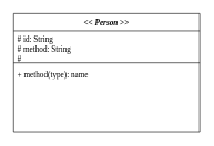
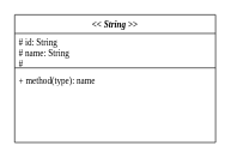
- <mxCell id="2" value="&amp;lt;&amp;lt; &lt;i&gt;Person&lt;/i&gt; &amp;gt;&amp;gt;" style="swimlane;fontStyle=1;align=center;verticalAlign=top;childLayout=stackLayout;horizontal=1;startSize=26;horizontalStack=0;resizeParent=1;resizeParentMax=0;resizeLast=0;collapsible=1;marginBottom=0;whiteSpace=wrap;html=1;fontFamily=Lucida Console;labelBackgroundColor=none;" vertex="1" parent="1"><mxGeometry x="20" y="20" width="280" height="178" as="geometry" /></mxCell>
+ <mxCell id="2" value="&amp;lt;&amp;lt; &lt;i&gt;String&lt;/i&gt; &amp;gt;&amp;gt;" style="swimlane;fontStyle=1;align=center;verticalAlign=top;childLayout=stackLayout;horizontal=1;startSize=26;horizontalStack=0;resizeParent=1;resizeParentMax=0;resizeLast=0;collapsible=1;marginBottom=0;whiteSpace=wrap;html=1;fontFamily=Lucida Console;labelBackgroundColor=none;" vertex="1" parent="1"><mxGeometry x="20" y="20" width="280" height="178" as="geometry" /></mxCell>
- <mxCell id="3" value="# id: String&lt;br&gt;# method: String&lt;br&gt;#&amp;nbsp;" style="text;strokeColor=none;fillColor=none;align=left;verticalAlign=top;spacingLeft=4;spacingRight=4;overflow=hidden;rotatable=0;points=[[0,0.5],[1,0.5]];portConstraint=eastwest;whiteSpace=wrap;html=1;fontFamily=Lucida Console;" vertex="1" parent="2"><mxGeometry y="26" width="280" height="44" as="geometry" /></mxCell>
+ <mxCell id="3" value="# id: String&lt;br&gt;# name: String&lt;br&gt;#&amp;nbsp;" style="text;strokeColor=none;fillColor=none;align=left;verticalAlign=top;spacingLeft=4;spacingRight=4;overflow=hidden;rotatable=0;points=[[0,0.5],[1,0.5]];portConstraint=eastwest;whiteSpace=wrap;html=1;fontFamily=Lucida Console;" vertex="1" parent="2"><mxGeometry y="26" width="280" height="44" as="geometry" /></mxCell>
